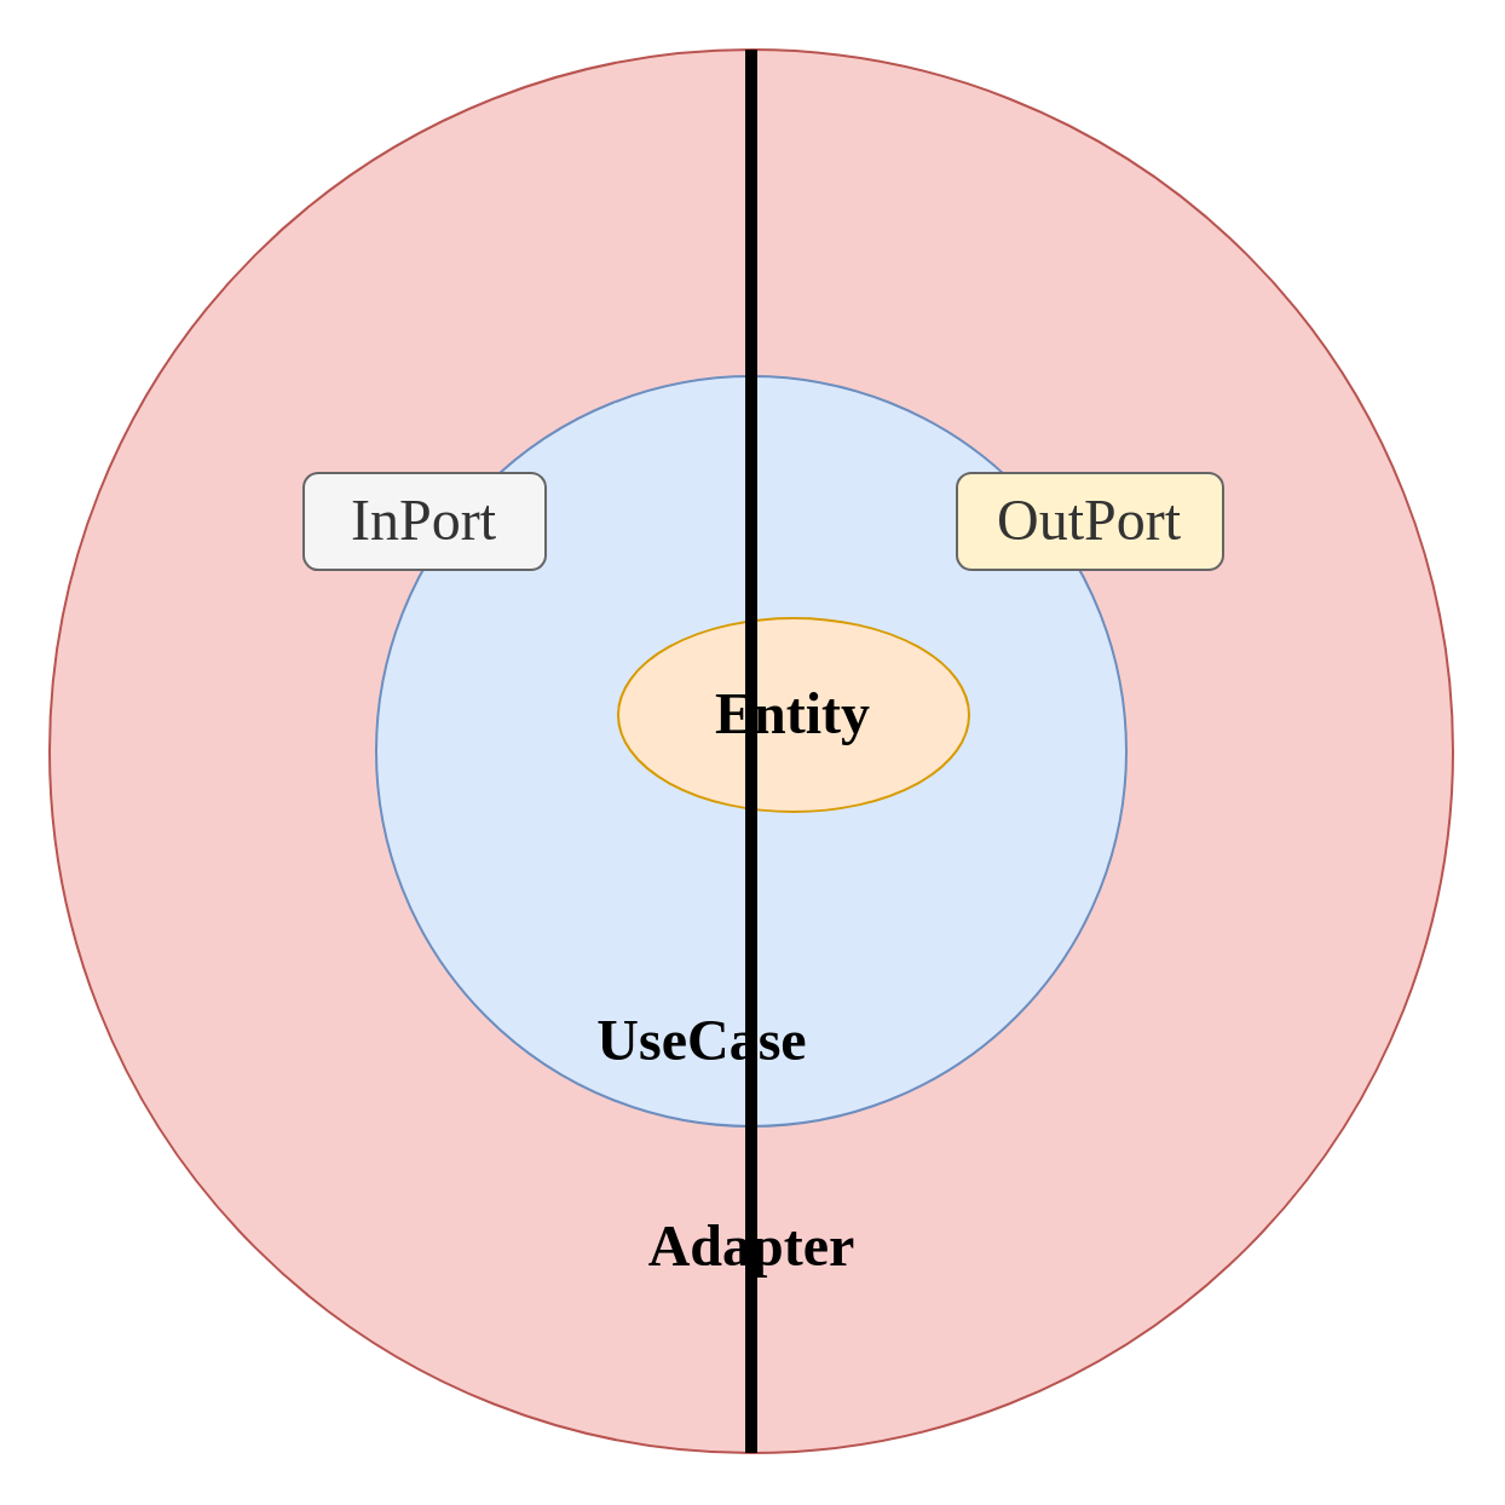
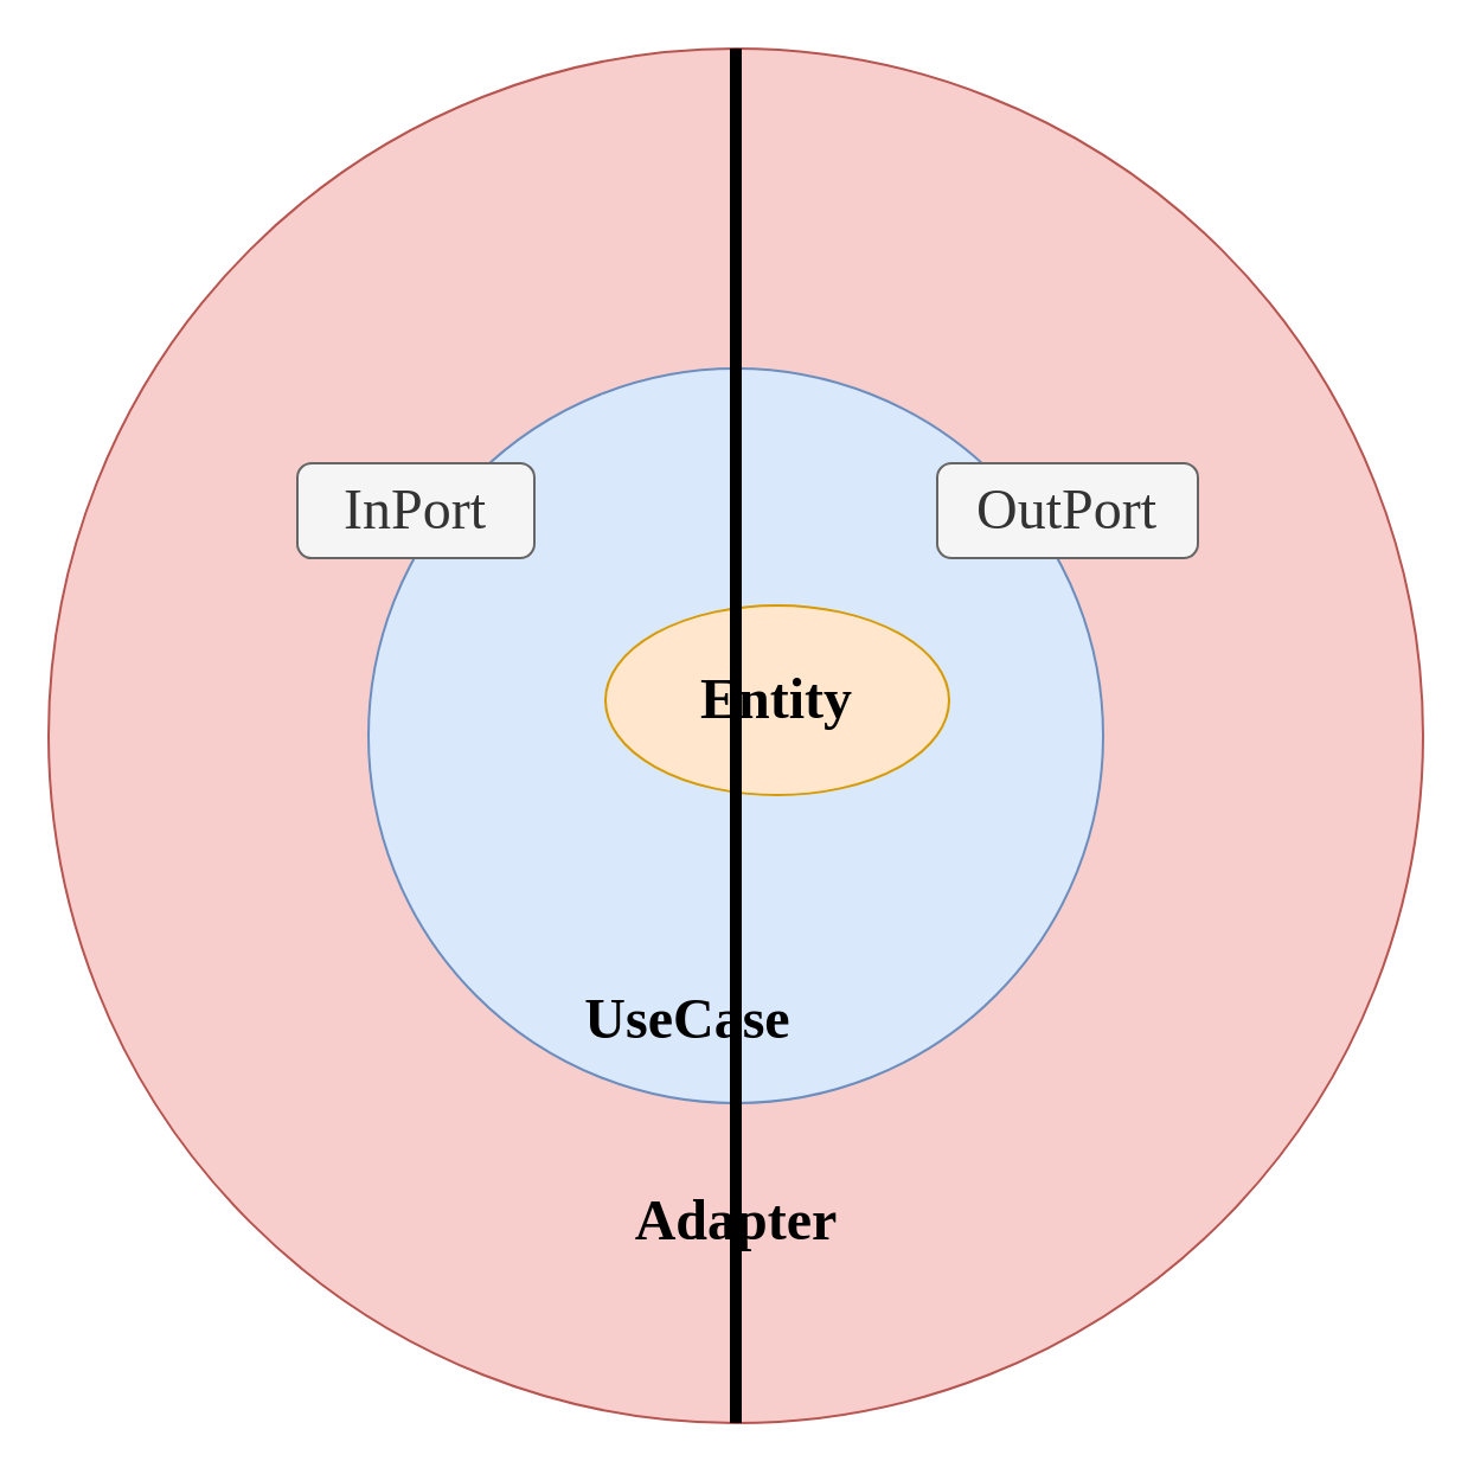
- <mxCell id="9" value="OutPort" style="rounded=1;whiteSpace=wrap;html=1;fontFamily=Comic Sans MS;fontSize=24;fontColor=#333333;fillColor=#fff2cc;strokeColor=#666666;" vertex="1" parent="4"><mxGeometry x="375" y="175" width="110" height="40" as="geometry" /></mxCell>
+ <mxCell id="9" value="OutPort" style="rounded=1;whiteSpace=wrap;html=1;fontFamily=Comic Sans MS;fontSize=24;fontColor=#333333;fillColor=#f5f5f5;strokeColor=#666666;" vertex="1" parent="4"><mxGeometry x="375" y="175" width="110" height="40" as="geometry" /></mxCell>
